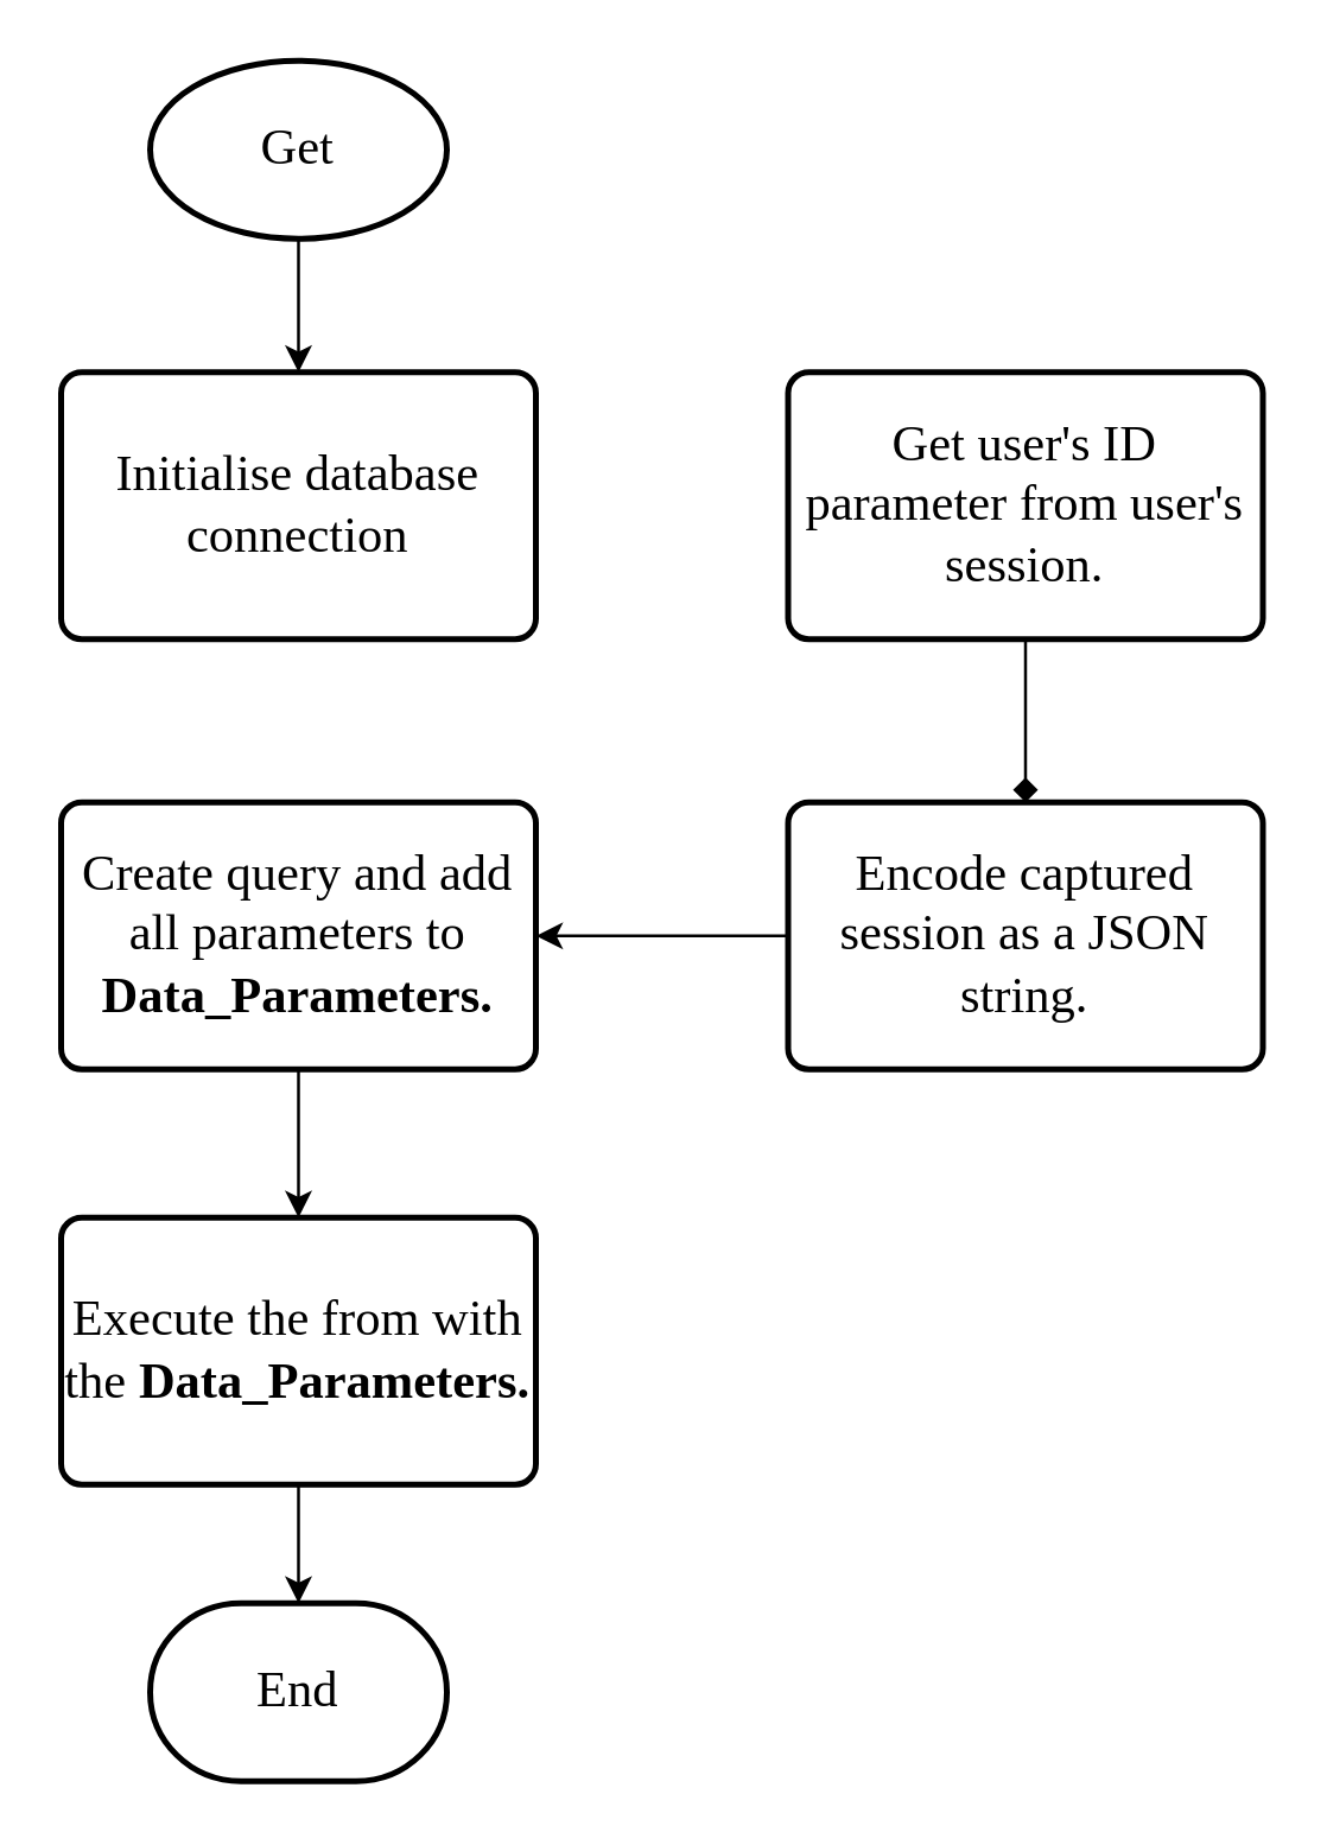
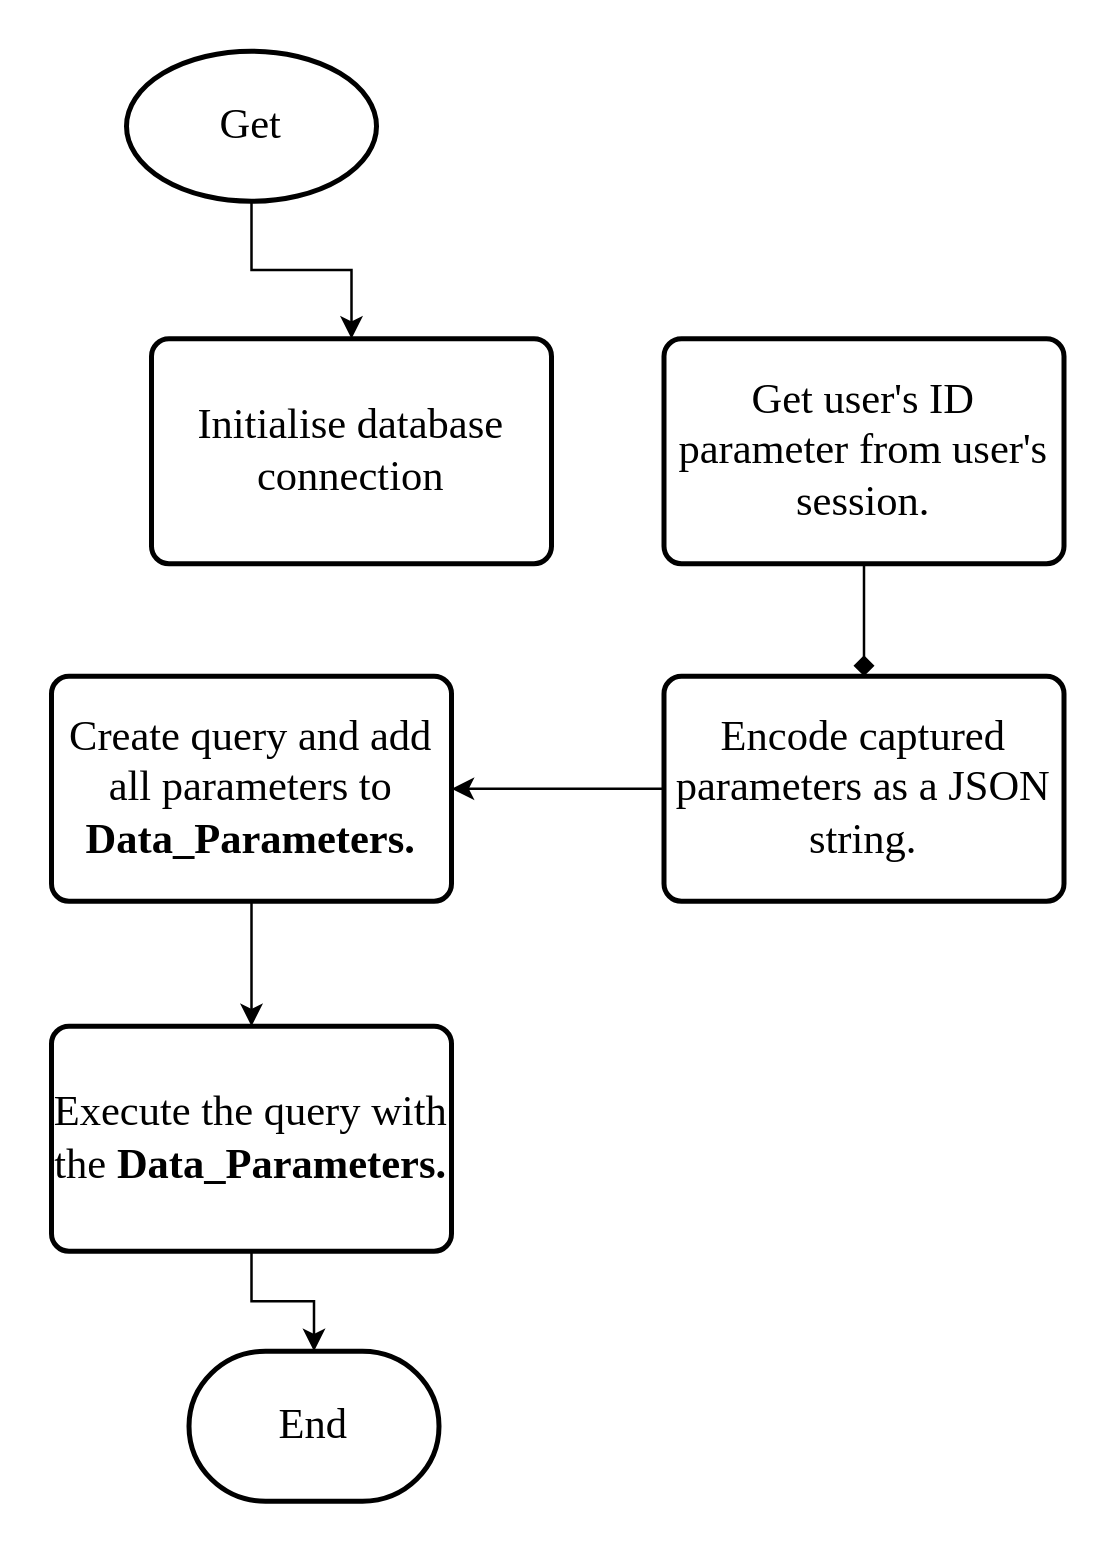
- <mxCell id="4" value="Initialise database connection" style="rounded=1;whiteSpace=wrap;html=1;absoluteArcSize=1;arcSize=14;strokeWidth=2;fontFamily=Times New Roman;fillColor=none;fontSize=17;" parent="1" vertex="1"><mxGeometry x="20" y="125" width="160" height="90" as="geometry" /></mxCell>
+ <mxCell id="4" value="Initialise database connection" style="rounded=1;whiteSpace=wrap;html=1;absoluteArcSize=1;arcSize=14;strokeWidth=2;fontFamily=Times New Roman;fillColor=none;fontSize=17;" parent="1" vertex="1"><mxGeometry x="60" y="135" width="160" height="90" as="geometry" /></mxCell>
- <mxCell id="6" value="Get user's ID parameter from user's session." style="rounded=1;whiteSpace=wrap;html=1;absoluteArcSize=1;arcSize=14;strokeWidth=2;fontFamily=Times New Roman;fillColor=none;fontSize=17;" parent="1" vertex="1"><mxGeometry x="265" y="125" width="160" height="90" as="geometry" /></mxCell>
+ <mxCell id="6" value="Get user's ID parameter from user's session." style="rounded=1;whiteSpace=wrap;html=1;absoluteArcSize=1;arcSize=14;strokeWidth=2;fontFamily=Times New Roman;fillColor=none;fontSize=17;" parent="1" vertex="1"><mxGeometry x="265" y="135" width="160" height="90" as="geometry" /></mxCell>
- <mxCell id="11" value="Encode captured session as a JSON string." style="rounded=1;whiteSpace=wrap;html=1;absoluteArcSize=1;arcSize=14;strokeWidth=2;fontFamily=Times New Roman;fillColor=none;fontSize=17;" parent="1" vertex="1"><mxGeometry x="265" y="270" width="160" height="90" as="geometry" /></mxCell>
+ <mxCell id="11" value="Encode captured parameters as a JSON string." style="rounded=1;whiteSpace=wrap;html=1;absoluteArcSize=1;arcSize=14;strokeWidth=2;fontFamily=Times New Roman;fillColor=none;fontSize=17;" parent="1" vertex="1"><mxGeometry x="265" y="270" width="160" height="90" as="geometry" /></mxCell>
- <mxCell id="8" value="Execute the from with the&amp;nbsp;&lt;b&gt;Data_Parameters&lt;/b&gt;&lt;b&gt;.&lt;/b&gt;" style="rounded=1;whiteSpace=wrap;html=1;absoluteArcSize=1;arcSize=14;strokeWidth=2;fontFamily=Times New Roman;fillColor=none;fontSize=17;" parent="1" vertex="1"><mxGeometry x="20" y="410" width="160" height="90" as="geometry" /></mxCell>
+ <mxCell id="8" value="Execute the query with the&amp;nbsp;&lt;b&gt;Data_Parameters&lt;/b&gt;&lt;b&gt;.&lt;/b&gt;" style="rounded=1;whiteSpace=wrap;html=1;absoluteArcSize=1;arcSize=14;strokeWidth=2;fontFamily=Times New Roman;fillColor=none;fontSize=17;" parent="1" vertex="1"><mxGeometry x="20" y="410" width="160" height="90" as="geometry" /></mxCell>
- <mxCell id="9" value="End" style="strokeWidth=2;html=1;shape=mxgraph.flowchart.terminator;whiteSpace=wrap;fillColor=none;fontFamily=Times New Roman;fontSize=17;" parent="1" vertex="1"><mxGeometry x="50" y="540" width="100" height="60" as="geometry" /></mxCell>
+ <mxCell id="9" value="End" style="strokeWidth=2;html=1;shape=mxgraph.flowchart.terminator;whiteSpace=wrap;fillColor=none;fontFamily=Times New Roman;fontSize=17;" parent="1" vertex="1"><mxGeometry x="75" y="540" width="100" height="60" as="geometry" /></mxCell>
